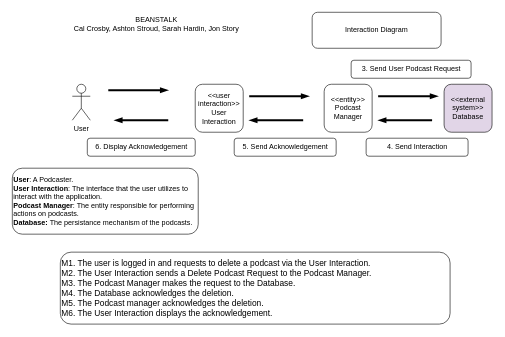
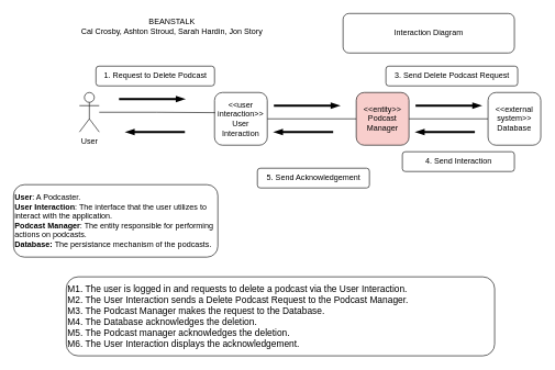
- <mxCell id="2" value="Interaction Diagram" style="rounded=1;whiteSpace=wrap;html=1;" parent="1" vertex="1"><mxGeometry x="520" y="20" width="215" height="60" as="geometry" /></mxCell>
+ <mxCell id="2" value="Interaction Diagram" style="rounded=1;whiteSpace=wrap;html=1;" parent="1" vertex="1"><mxGeometry x="520" y="20" width="260" height="60" as="geometry" /></mxCell>
+ <mxCell id="13" value="1. Request to Delete Podcast" style="text;html=1;align=center;verticalAlign=middle;resizable=0;points=[];autosize=1;strokeColor=default;fillColor=none;rounded=1;" parent="1" vertex="1"><mxGeometry x="145" y="100" width="180" height="30" as="geometry" /></mxCell>
- <mxCell id="21" value="3. Send User Podcast Request" style="text;html=1;align=center;verticalAlign=middle;resizable=0;points=[];autosize=1;strokeColor=default;fillColor=none;rounded=1;" parent="1" vertex="1"><mxGeometry x="585" y="100" width="200" height="30" as="geometry" /></mxCell>
+ <mxCell id="21" value="3. Send Delete Podcast Request" style="text;html=1;align=center;verticalAlign=middle;resizable=0;points=[];autosize=1;strokeColor=default;fillColor=none;rounded=1;" parent="1" vertex="1"><mxGeometry x="585" y="100" width="200" height="30" as="geometry" /></mxCell>
+ <mxCell id="8" style="edgeStyle=orthogonalEdgeStyle;rounded=0;orthogonalLoop=1;jettySize=auto;html=1;entryX=0.01;entryY=0.383;entryDx=0;entryDy=0;entryPerimeter=0;endArrow=none;endFill=0;" parent="1" source="5" target="7" edge="1"><mxGeometry relative="1" as="geometry" /></mxCell>
+ <mxCell id="6" style="edgeStyle=orthogonalEdgeStyle;rounded=0;orthogonalLoop=1;jettySize=auto;html=1;entryX=0;entryY=0.5;entryDx=0;entryDy=0;endArrow=none;endFill=0;" parent="1" source="7" target="17" edge="1"><mxGeometry relative="1" as="geometry" /></mxCell>
- <mxCell id="17" value="&amp;lt;&amp;lt;entity&amp;gt;&amp;gt;&lt;br&gt;Podcast Manager" style="whiteSpace=wrap;html=1;aspect=fixed;rounded=1;" parent="1" vertex="1"><mxGeometry x="540" y="140" width="80" height="80" as="geometry" /></mxCell>
+ <mxCell id="17" value="&amp;lt;&amp;lt;entity&amp;gt;&amp;gt;&lt;br&gt;Podcast Manager" style="whiteSpace=wrap;html=1;aspect=fixed;rounded=1;fillColor=#f8cecc;" parent="1" vertex="1"><mxGeometry x="540" y="140" width="80" height="80" as="geometry" /></mxCell>
+ <mxCell id="16" style="edgeStyle=orthogonalEdgeStyle;rounded=0;orthogonalLoop=1;jettySize=auto;html=1;entryX=0;entryY=0.5;entryDx=0;entryDy=0;endArrow=none;endFill=0;" parent="1" source="17" target="18" edge="1"><mxGeometry relative="1" as="geometry" /></mxCell>
- <mxCell id="18" value="&amp;lt;&amp;lt;external system&amp;gt;&amp;gt;&lt;br&gt;Database" style="whiteSpace=wrap;html=1;aspect=fixed;rounded=1;fillColor=#e1d5e7;" parent="1" vertex="1"><mxGeometry x="740" y="140" width="80" height="80" as="geometry" /></mxCell>
+ <mxCell id="18" value="&amp;lt;&amp;lt;external system&amp;gt;&amp;gt;&lt;br&gt;Database" style="whiteSpace=wrap;html=1;aspect=fixed;rounded=1;" parent="1" vertex="1"><mxGeometry x="740" y="140" width="80" height="80" as="geometry" /></mxCell>
- <mxCell id="15" value="6. Display Acknowledgement" style="text;html=1;align=center;verticalAlign=middle;resizable=0;points=[];autosize=1;strokeColor=default;fillColor=none;rounded=1;" parent="1" vertex="1"><mxGeometry x="145" y="230" width="180" height="30" as="geometry" /></mxCell>
- <mxCell id="14" value="5. Send Acknowledgement" style="text;html=1;align=center;verticalAlign=middle;resizable=0;points=[];autosize=1;strokeColor=default;fillColor=none;rounded=1;" parent="1" vertex="1"><mxGeometry x="390" y="230" width="170" height="30" as="geometry" /></mxCell>
+ <mxCell id="14" value="5. Send Acknowledgement" style="text;html=1;align=center;verticalAlign=middle;resizable=0;points=[];autosize=1;strokeColor=default;fillColor=none;rounded=1;" parent="1" vertex="1"><mxGeometry x="390" y="255" width="170" height="30" as="geometry" /></mxCell>
